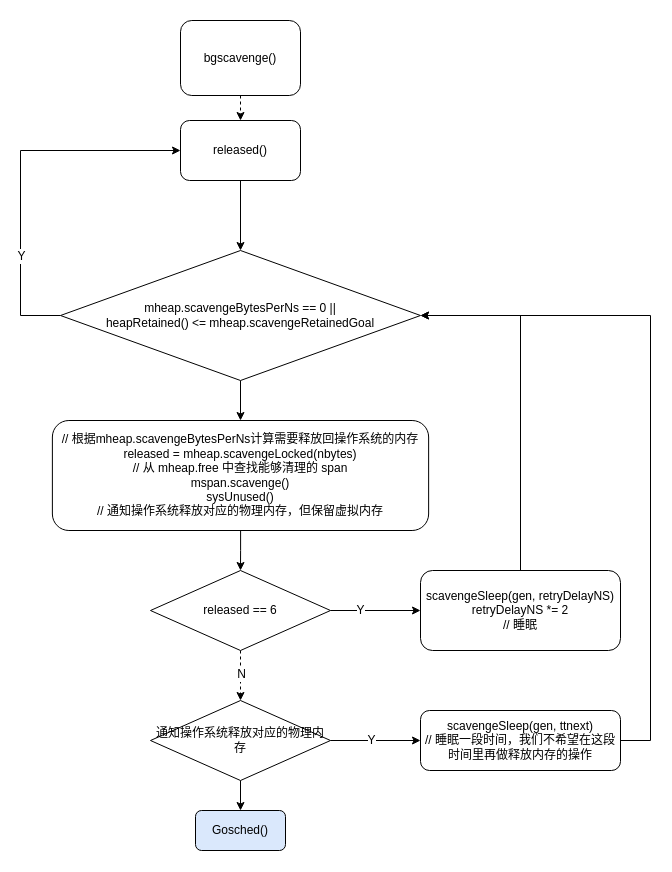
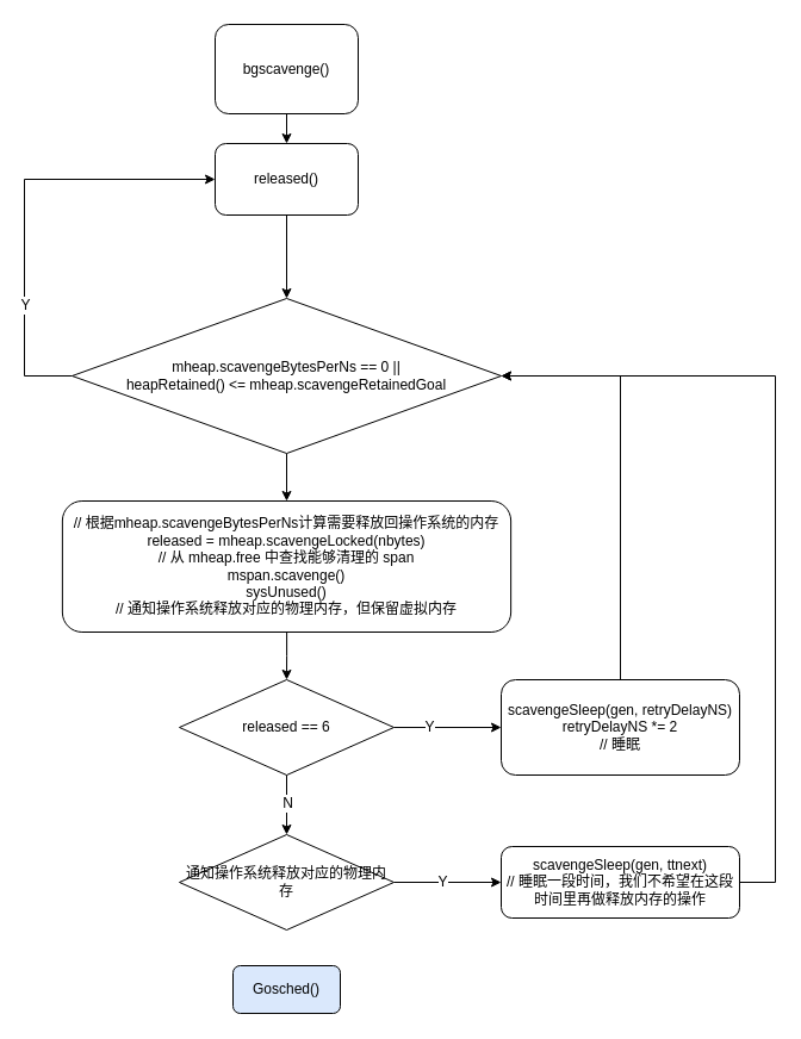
- <mxCell id="3" style="edgeStyle=orthogonalEdgeStyle;rounded=0;orthogonalLoop=1;jettySize=auto;html=1;entryX=0.5;entryY=0;entryDx=0;entryDy=0;exitX=0.5;exitY=1;exitDx=0;exitDy=0;dashed=1;" parent="1" source="2" target="14" edge="1"><mxGeometry relative="1" as="geometry" /></mxCell>
+ <mxCell id="3" style="edgeStyle=orthogonalEdgeStyle;rounded=0;orthogonalLoop=1;jettySize=auto;html=1;entryX=0.5;entryY=0;entryDx=0;entryDy=0;exitX=0.5;exitY=1;exitDx=0;exitDy=0;" parent="1" source="2" target="14" edge="1"><mxGeometry relative="1" as="geometry" /></mxCell>
- <mxCell id="8" style="edgeStyle=orthogonalEdgeStyle;rounded=0;orthogonalLoop=1;jettySize=auto;html=1;entryX=0.5;entryY=0;entryDx=0;entryDy=0;dashed=1;" parent="1" source="10" target="24" edge="1"><mxGeometry relative="1" as="geometry" /></mxCell>
+ <mxCell id="8" style="edgeStyle=orthogonalEdgeStyle;rounded=0;orthogonalLoop=1;jettySize=auto;html=1;entryX=0.5;entryY=0;entryDx=0;entryDy=0;" parent="1" source="10" target="24" edge="1"><mxGeometry relative="1" as="geometry" /></mxCell>
- <mxCell id="23" style="edgeStyle=orthogonalEdgeStyle;rounded=0;orthogonalLoop=1;jettySize=auto;html=1;entryX=0.5;entryY=0;entryDx=0;entryDy=0;" parent="1" source="24" target="25" edge="1"><mxGeometry relative="1" as="geometry" /></mxCell>
